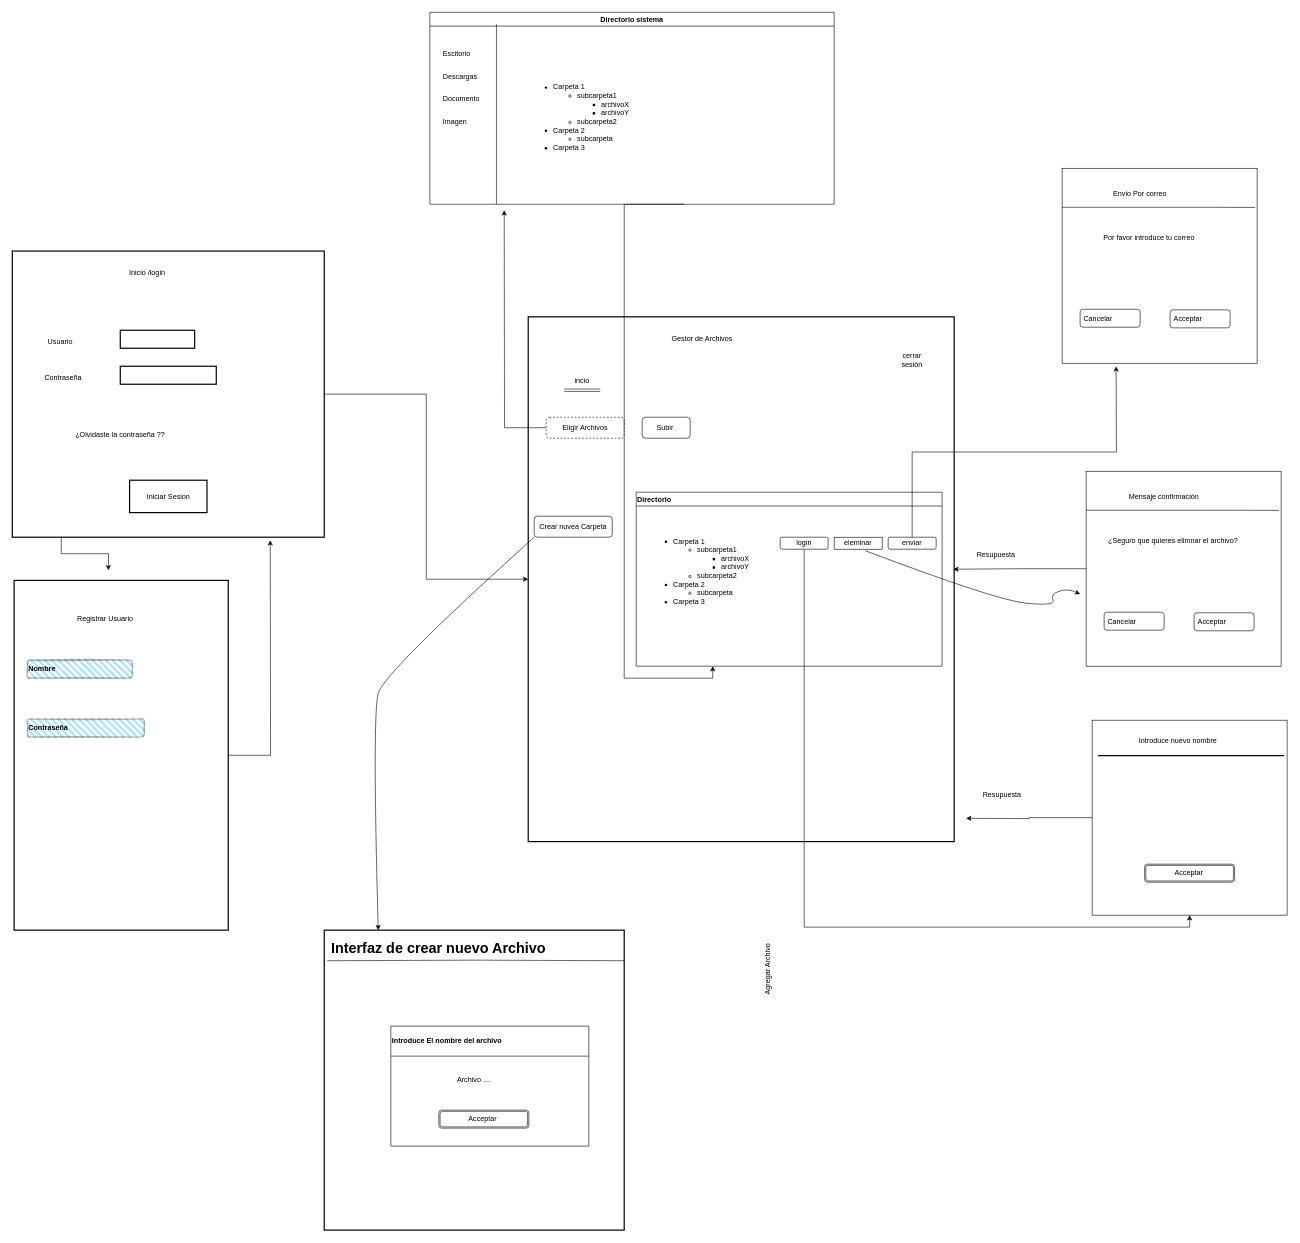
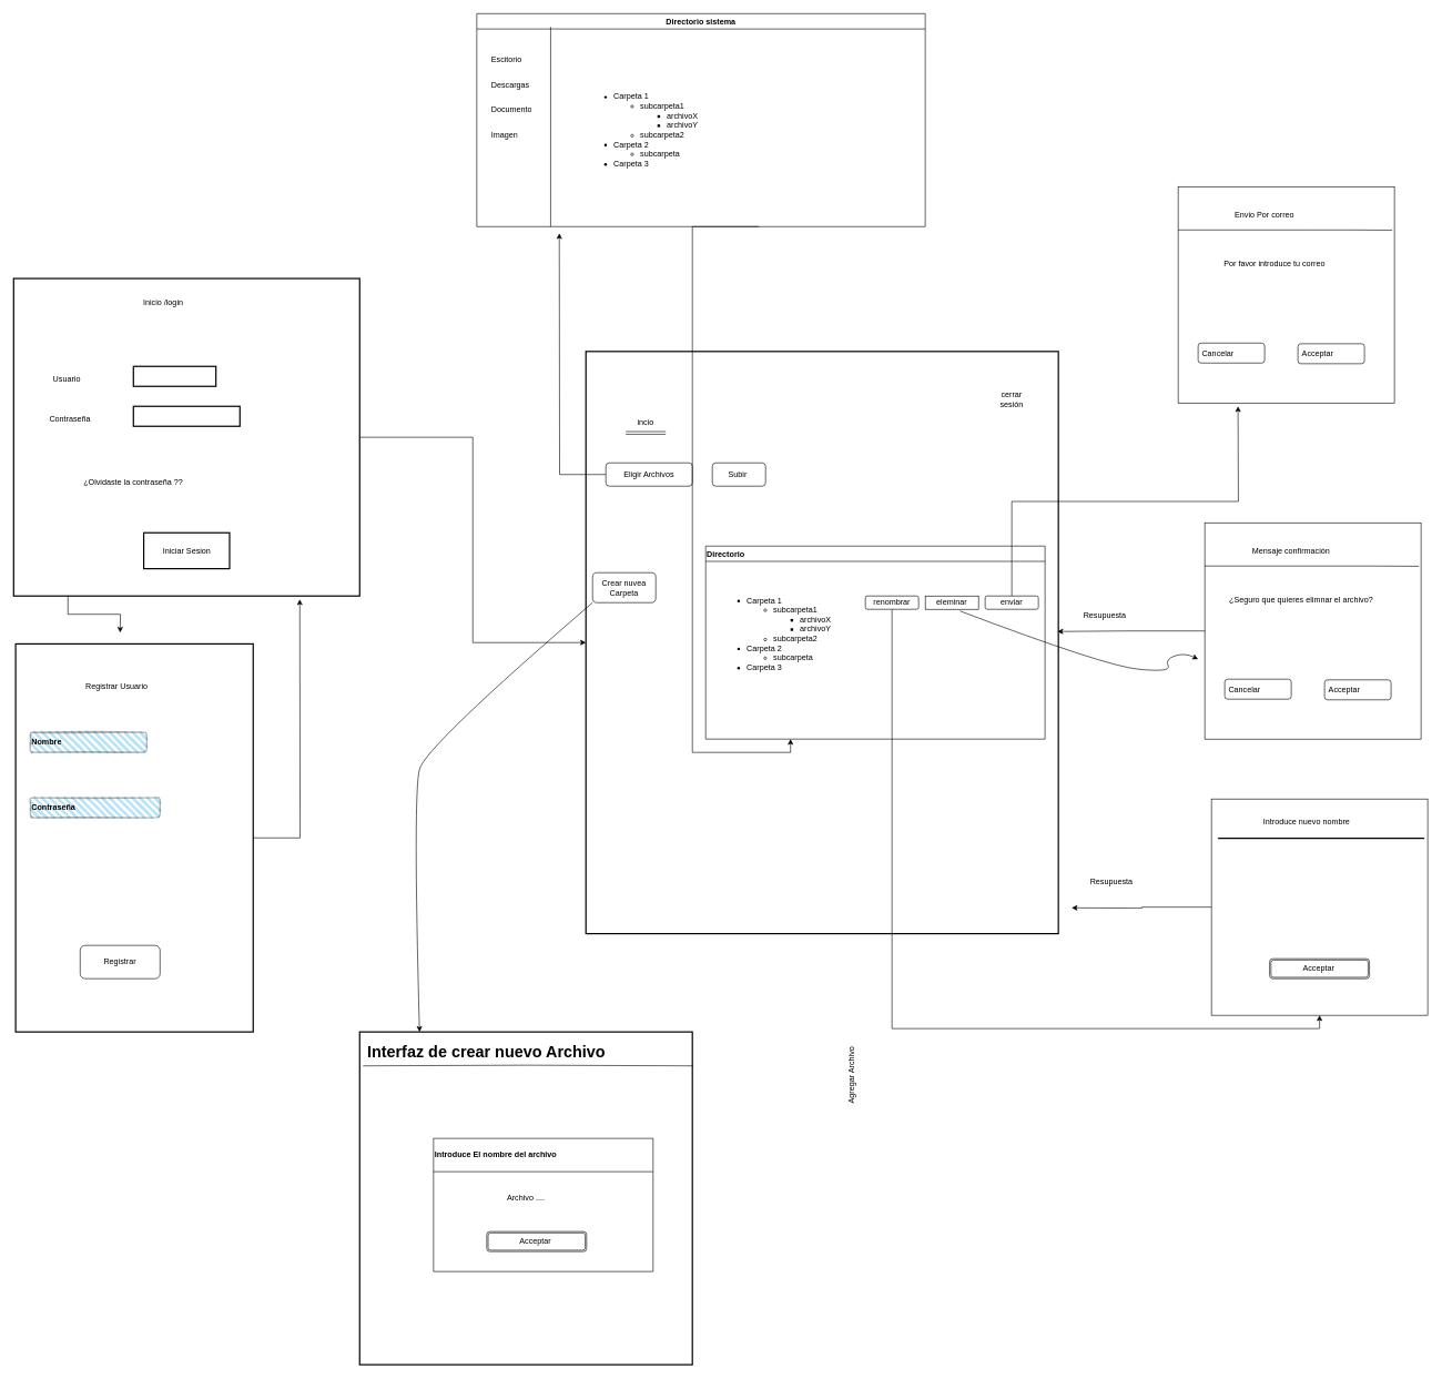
- <mxCell id="20" value="Gestor de Archivos" style="text;html=1;align=center;verticalAlign=middle;whiteSpace=wrap;rounded=0;" vertex="1" parent="1"><mxGeometry x="1020" y="550" width="300" height="30" as="geometry" /></mxCell>
- <mxCell id="24" value="Eligir Archivos" style="rounded=1;whiteSpace=wrap;html=1;dashed=1;" vertex="1" parent="1"><mxGeometry x="910" y="695" width="130" height="35" as="geometry" /></mxCell>
+ <mxCell id="24" value="Eligir Archivos" style="rounded=1;whiteSpace=wrap;html=1;" vertex="1" parent="1"><mxGeometry x="910" y="695" width="130" height="35" as="geometry" /></mxCell>
- <mxCell id="30" value="Crear nuvea Carpeta" style="rounded=1;whiteSpace=wrap;html=1;" vertex="1" parent="1"><mxGeometry x="890" y="860" width="130" height="35" as="geometry" /></mxCell>
+ <mxCell id="30" value="Crear nuvea Carpeta" style="rounded=1;whiteSpace=wrap;html=1;" vertex="1" parent="1"><mxGeometry x="890" y="860" width="95" height="45" as="geometry" /></mxCell>
- <mxCell id="32" value="login" style="rounded=1;whiteSpace=wrap;html=1;" vertex="1" parent="1"><mxGeometry x="1300" y="895" width="80" height="20" as="geometry" /></mxCell>
+ <mxCell id="32" value="renombrar" style="rounded=1;whiteSpace=wrap;html=1;" vertex="1" parent="1"><mxGeometry x="1300" y="895" width="80" height="20" as="geometry" /></mxCell>
+ <mxCell id="17" value="Registrar" style="rounded=1;whiteSpace=wrap;html=1;" vertex="1" parent="1"><mxGeometry x="120" y="1420" width="120" height="50" as="geometry" /></mxCell>
